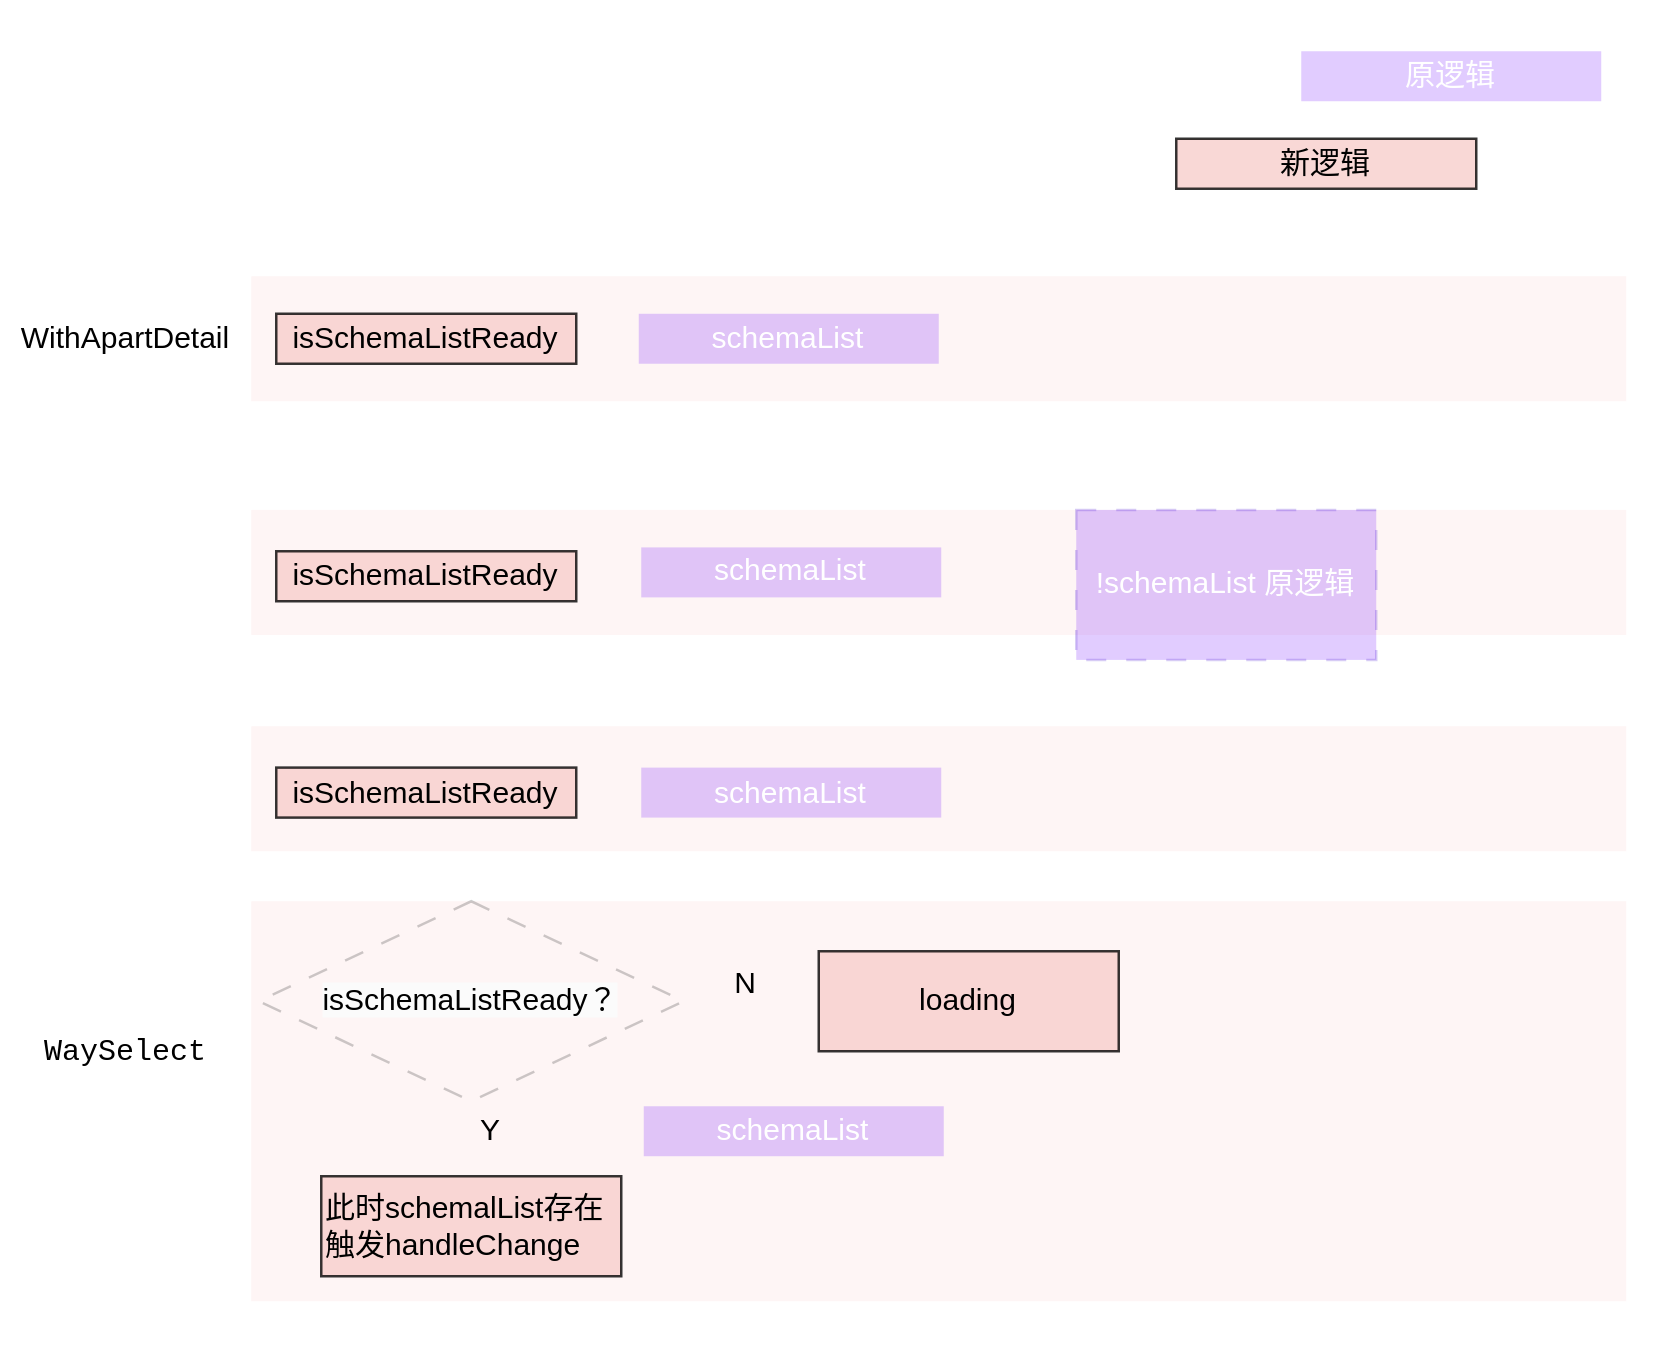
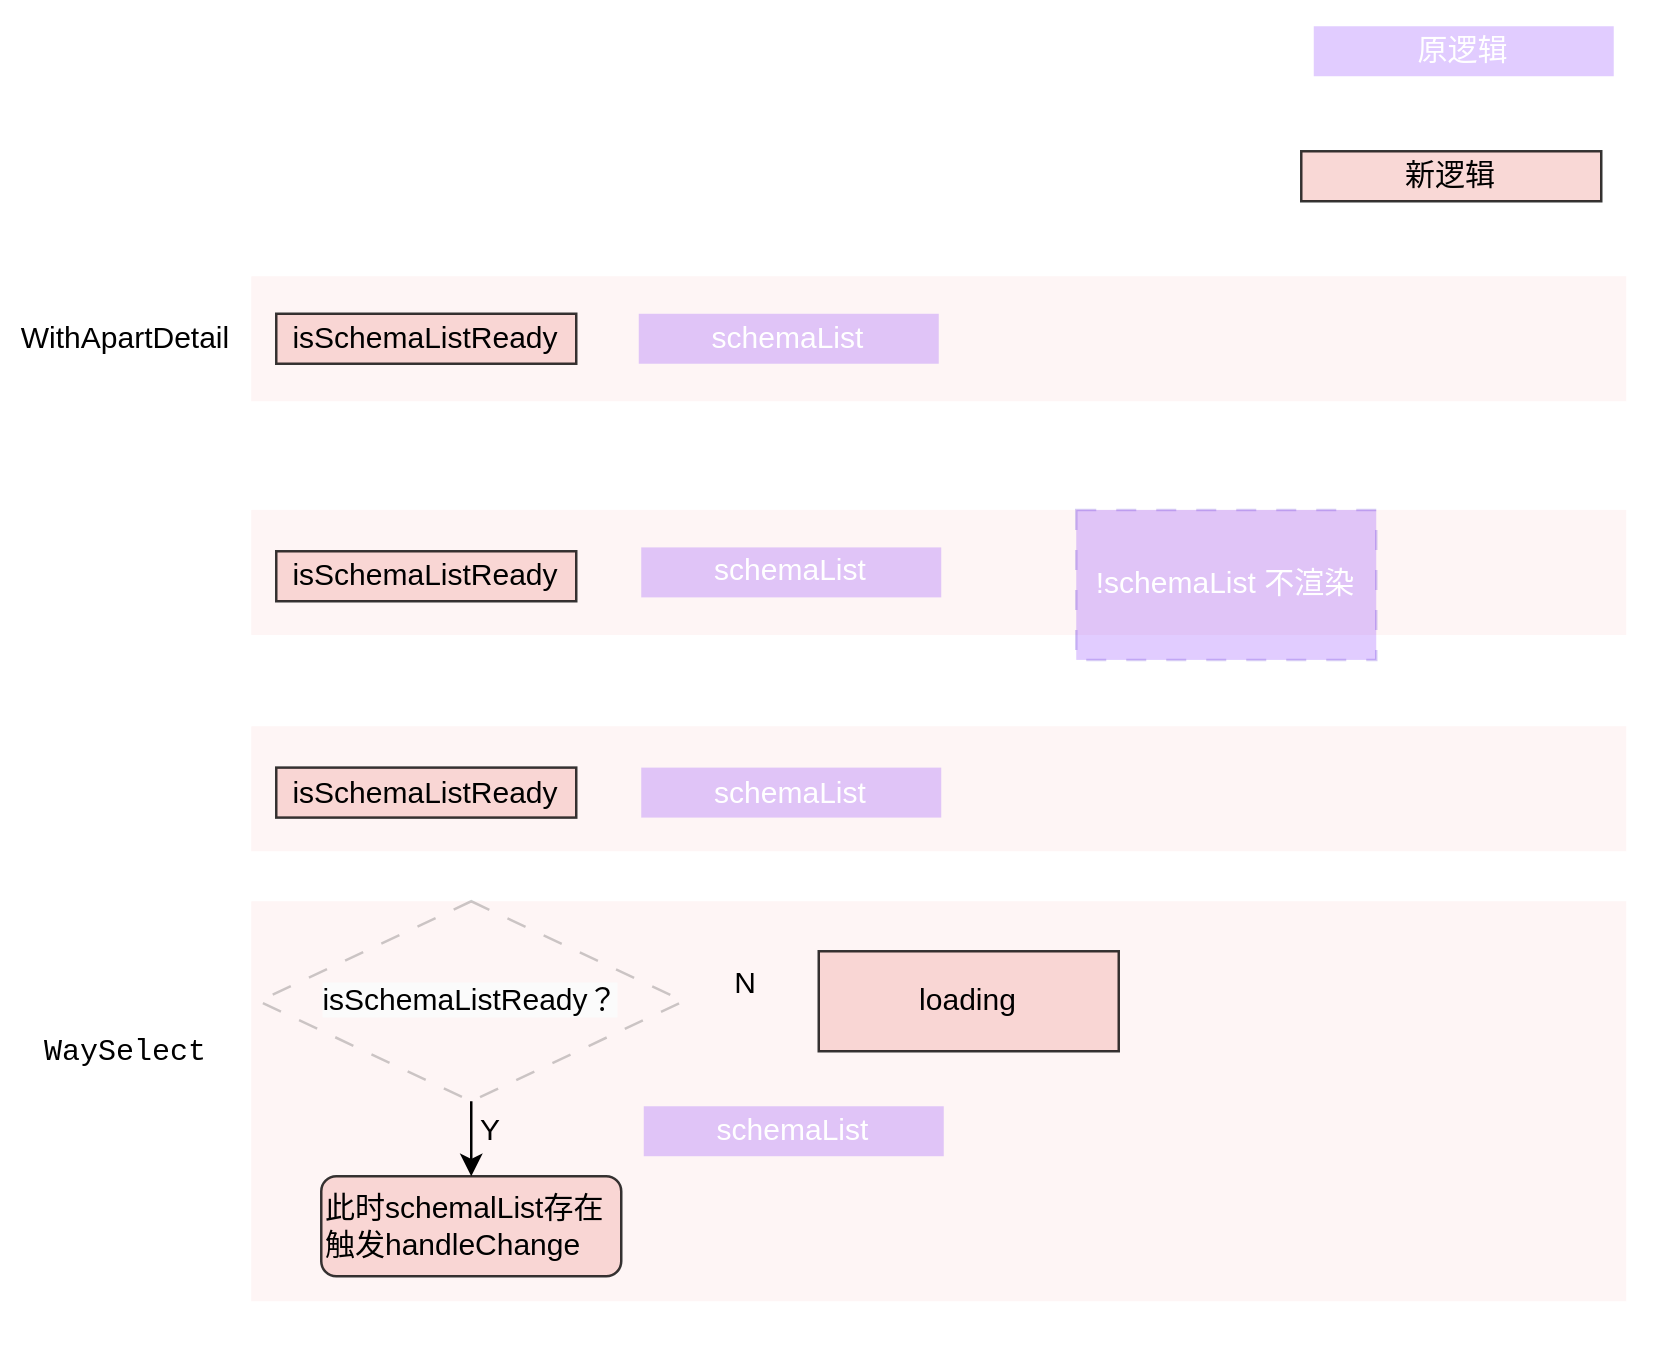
- <mxCell id="22" value="原逻辑" style="rounded=0;whiteSpace=wrap;html=1;fillStyle=solid;fillColor=#6a00ff;opacity=20;container=0;fontColor=#ffffff;strokeColor=none;" vertex="1" parent="1"><mxGeometry x="520" y="20" width="120" height="20" as="geometry" /></mxCell>
+ <mxCell id="22" value="原逻辑" style="rounded=0;whiteSpace=wrap;html=1;fillStyle=solid;fillColor=#6a00ff;opacity=20;container=0;fontColor=#ffffff;strokeColor=none;" vertex="1" parent="1"><mxGeometry x="525" y="10" width="120" height="20" as="geometry" /></mxCell>
- <mxCell id="23" value="新逻辑" style="rounded=0;whiteSpace=wrap;html=1;fillStyle=solid;fillColor=#F8CECC;opacity=79;container=0;" vertex="1" parent="1"><mxGeometry x="470" y="55" width="120" height="20" as="geometry" /></mxCell>
+ <mxCell id="23" value="新逻辑" style="rounded=0;whiteSpace=wrap;html=1;fillStyle=solid;fillColor=#F8CECC;opacity=79;container=0;" vertex="1" parent="1"><mxGeometry x="520" y="60" width="120" height="20" as="geometry" /></mxCell>
- <mxCell id="17" value="!schemaList 原逻辑" style="rounded=0;whiteSpace=wrap;html=1;dashed=1;dashPattern=8 8;labelBackgroundColor=none;fillStyle=auto;strokeColor=#3700CC;fontColor=#ffffff;fillColor=#6a00ff;opacity=20;" vertex="1" parent="1"><mxGeometry x="430" y="203.46" width="120" height="60" as="geometry" /></mxCell>
+ <mxCell id="17" value="!schemaList 不渲染" style="rounded=0;whiteSpace=wrap;html=1;dashed=1;dashPattern=8 8;labelBackgroundColor=none;fillStyle=auto;strokeColor=#3700CC;fontColor=#ffffff;fillColor=#6a00ff;opacity=20;" vertex="1" parent="1"><mxGeometry x="430" y="203.46" width="120" height="60" as="geometry" /></mxCell>
+ <mxCell id="13" value="" style="endArrow=classic;html=1;rounded=0;fontColor=#000000;exitX=0.5;exitY=1;exitDx=0;exitDy=0;" edge="1" parent="1" source="12" target="11"><mxGeometry width="50" height="50" relative="1" as="geometry"><mxPoint x="240" y="430" as="sourcePoint" /><mxPoint x="290" y="380" as="targetPoint" /></mxGeometry></mxCell>
- <mxCell id="11" value="此时schemalList存在触发handleChange" style="rounded=0;whiteSpace=wrap;html=1;fillStyle=solid;fillColor=#F8CECC;opacity=79;container=0;align=left;" vertex="1" parent="1"><mxGeometry x="128" y="470" width="120" height="40" as="geometry" /></mxCell>
+ <mxCell id="11" value="此时schemalList存在触发handleChange" style="whiteSpace=wrap;html=1;fillStyle=solid;fillColor=#F8CECC;opacity=79;container=0;align=left;rounded=1;" vertex="1" parent="1"><mxGeometry x="128" y="470" width="120" height="40" as="geometry" /></mxCell>
